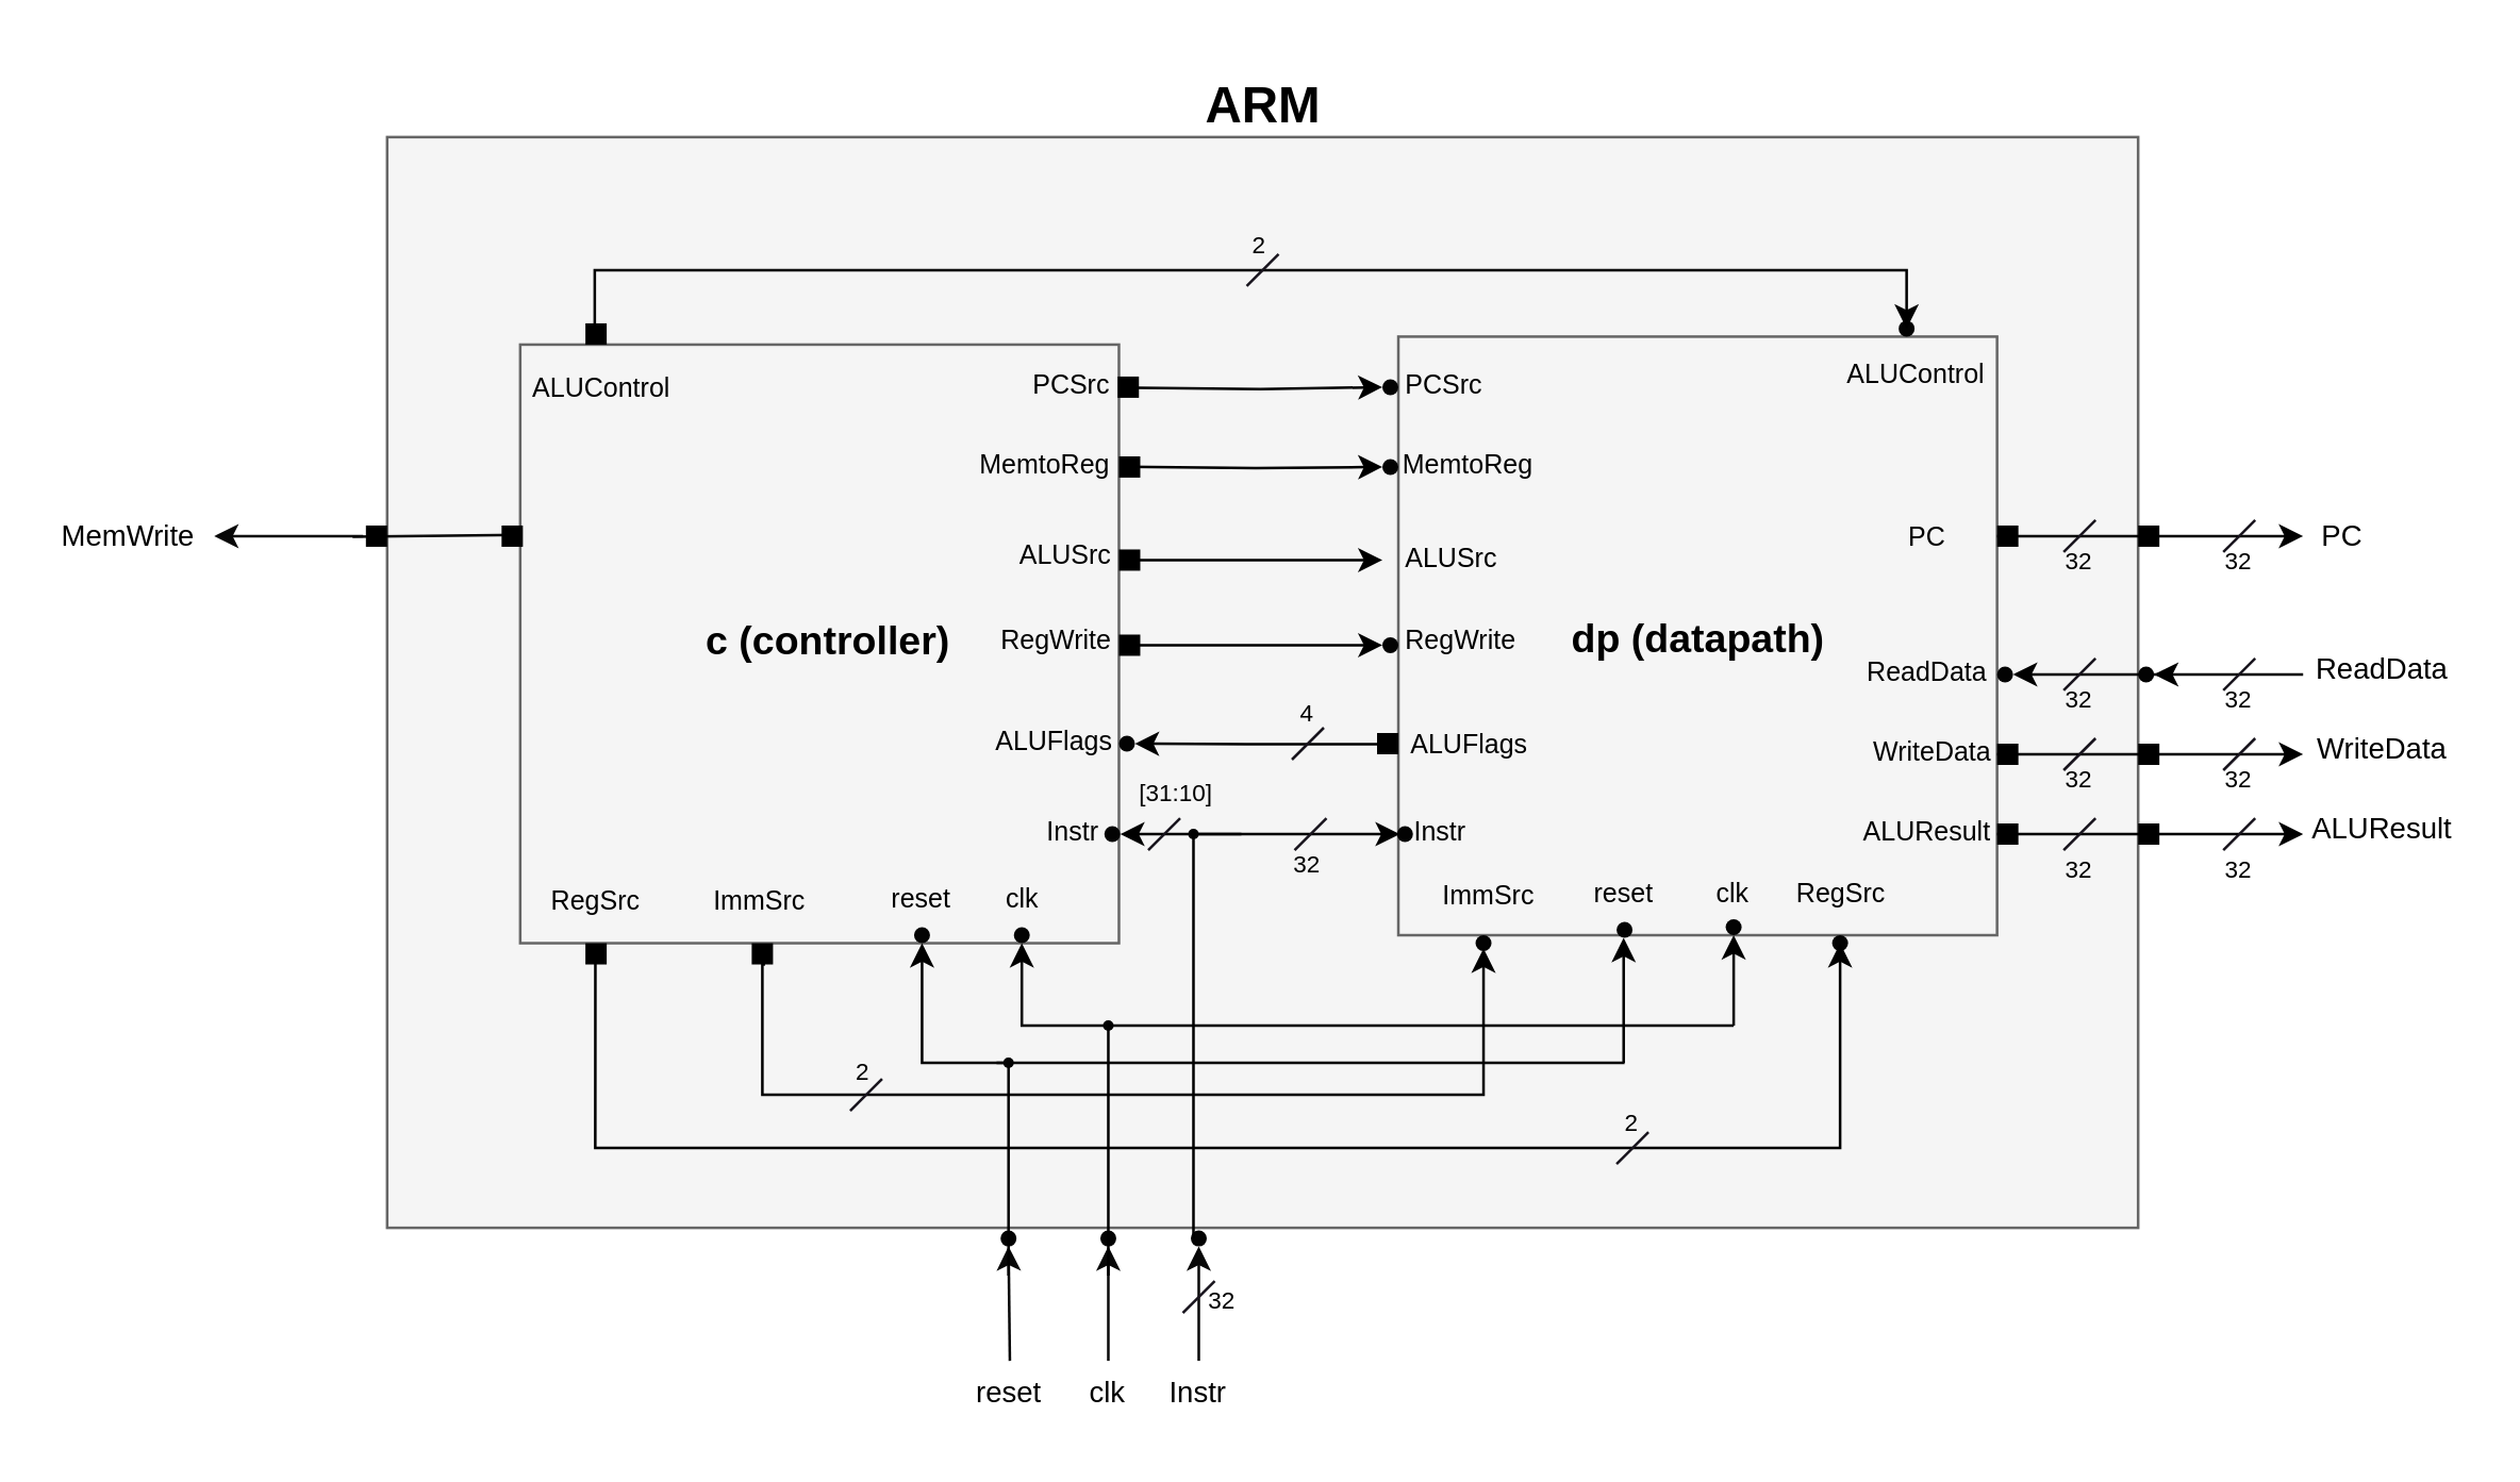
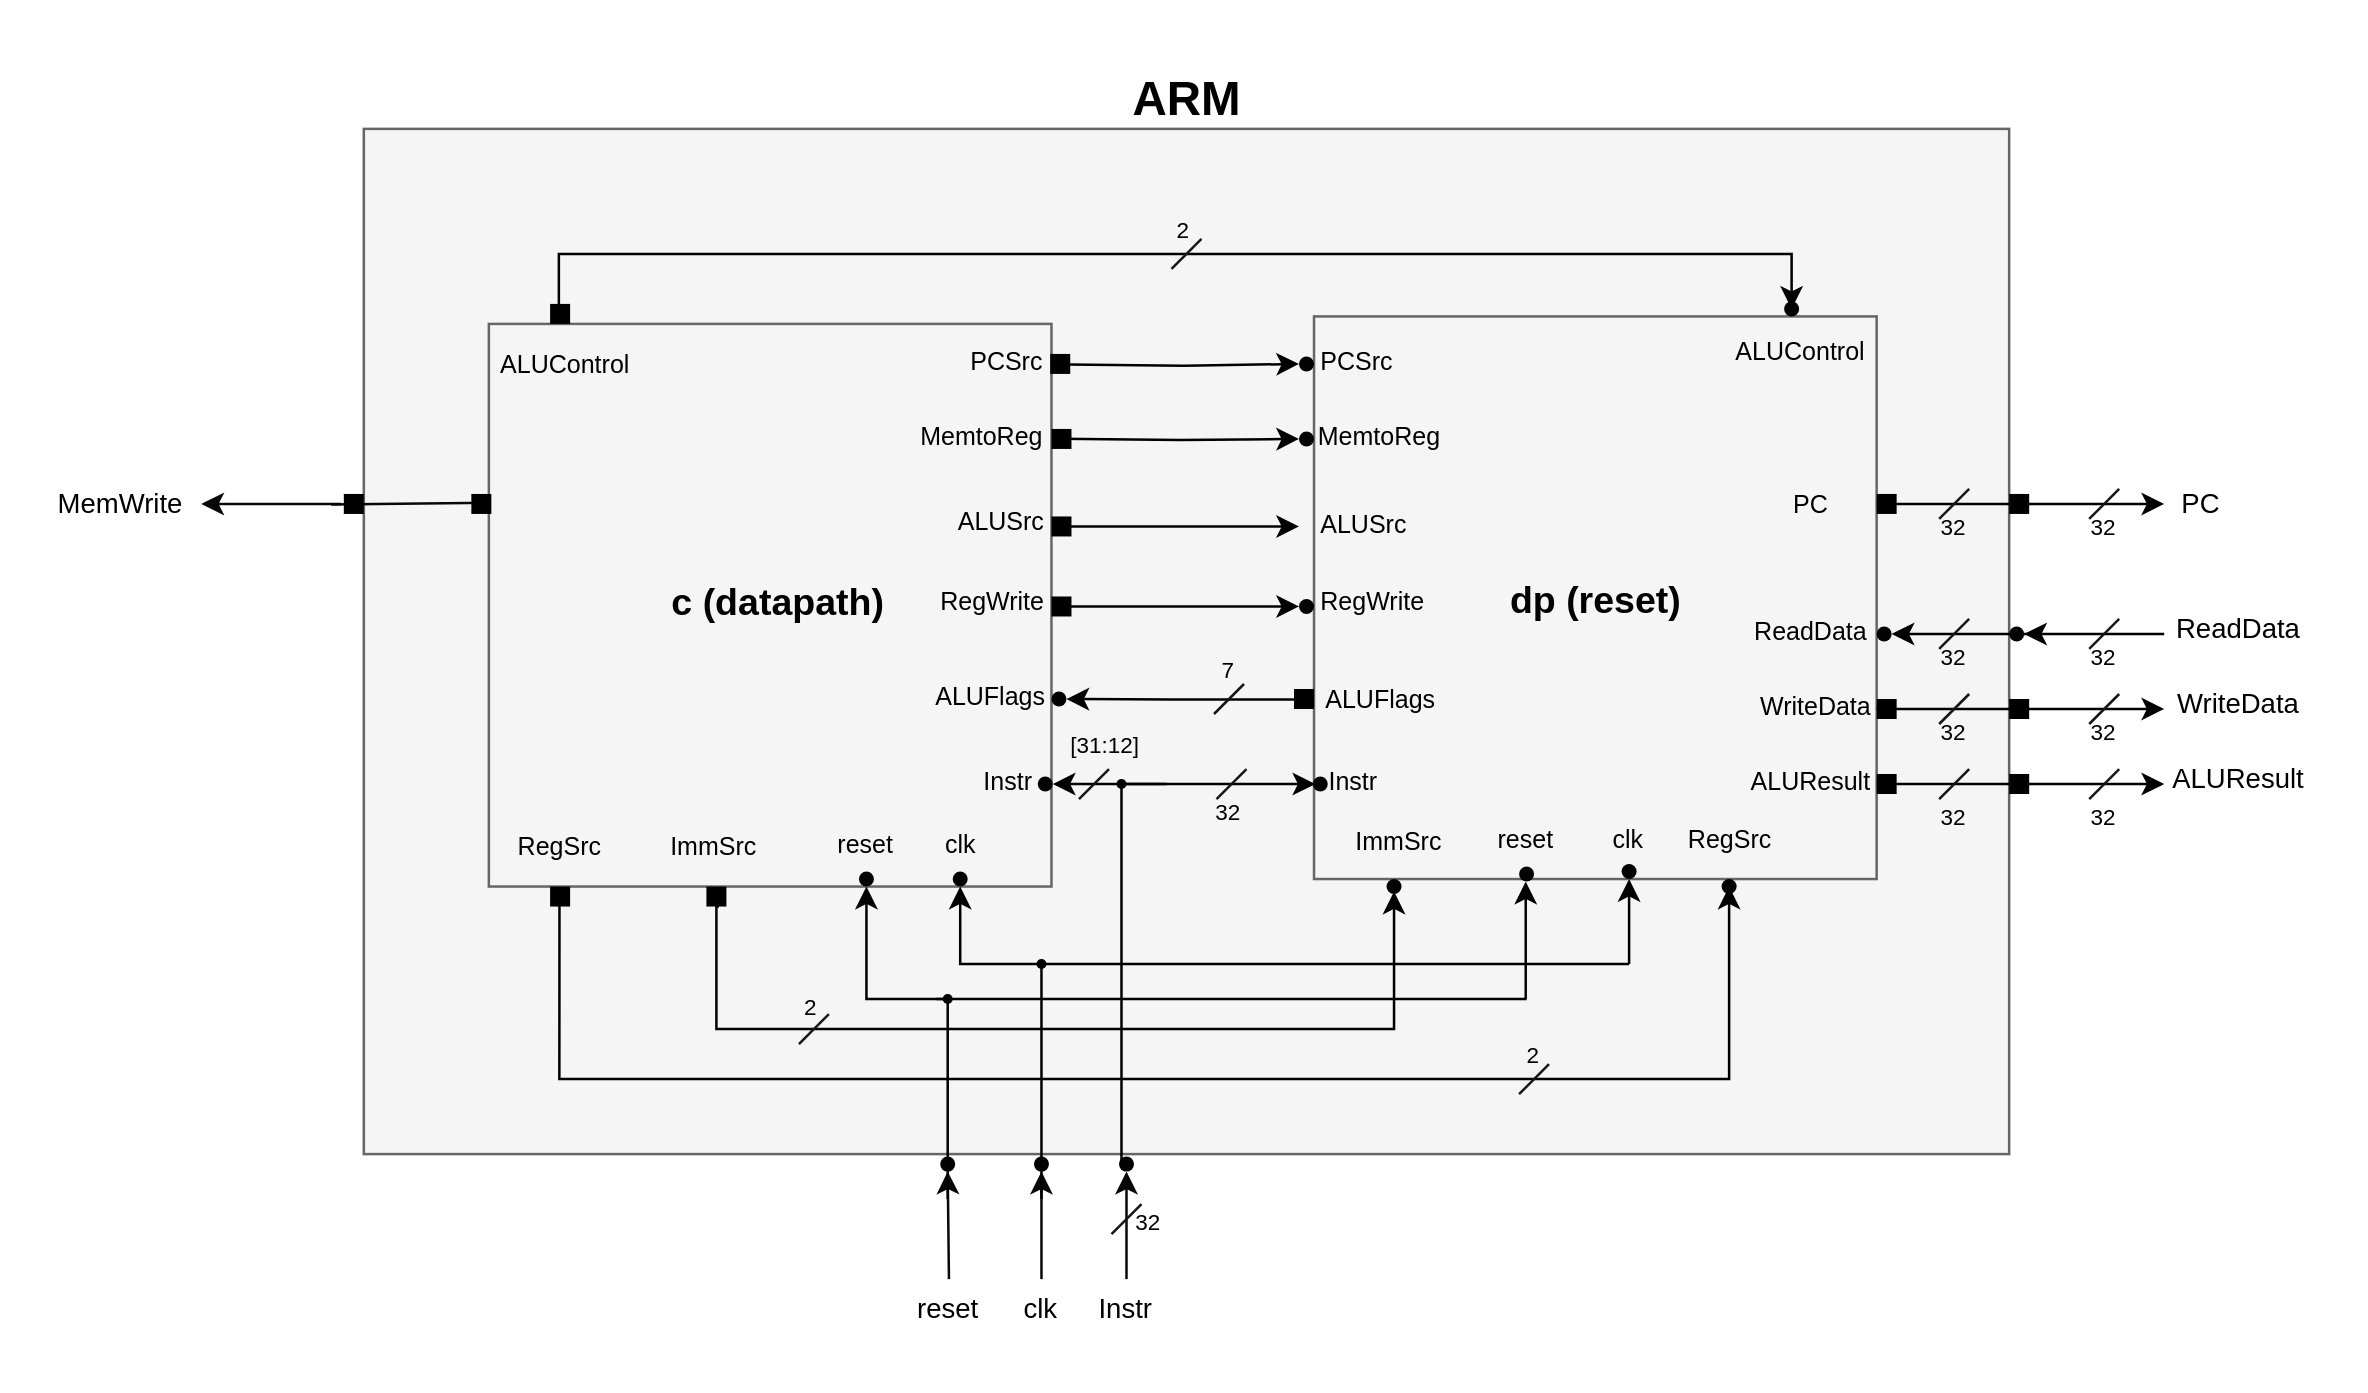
- <mxCell id="7" value="&lt;b&gt;&lt;font color=&quot;#000000&quot; style=&quot;font-size: 15px;&quot;&gt;dp (datapath)&lt;/font&gt;&lt;/b&gt;" style="text;html=1;strokeColor=none;fillColor=none;align=center;verticalAlign=middle;whiteSpace=wrap;rounded=0;" vertex="1" parent="1"><mxGeometry x="554.5" y="217.5" width="166" height="42" as="geometry" /></mxCell>
+ <mxCell id="7" value="&lt;b&gt;&lt;font color=&quot;#000000&quot; style=&quot;font-size: 15px;&quot;&gt;dp (reset)&lt;/font&gt;&lt;/b&gt;" style="text;html=1;strokeColor=none;fillColor=none;align=center;verticalAlign=middle;whiteSpace=wrap;rounded=0;" vertex="1" parent="1"><mxGeometry x="554.5" y="217.5" width="166" height="42" as="geometry" /></mxCell>
- <mxCell id="5" value="&lt;b&gt;&lt;font color=&quot;#000000&quot; style=&quot;font-size: 15px;&quot;&gt;c (controller)&lt;/font&gt;&lt;/b&gt;" style="text;html=1;strokeColor=none;fillColor=none;align=center;verticalAlign=middle;whiteSpace=wrap;rounded=0;" vertex="1" parent="1"><mxGeometry x="227.5" y="219" width="166" height="42" as="geometry" /></mxCell>
+ <mxCell id="5" value="&lt;b&gt;&lt;font color=&quot;#000000&quot; style=&quot;font-size: 15px;&quot;&gt;c (datapath)&lt;/font&gt;&lt;/b&gt;" style="text;html=1;strokeColor=none;fillColor=none;align=center;verticalAlign=middle;whiteSpace=wrap;rounded=0;" vertex="1" parent="1"><mxGeometry x="227.5" y="219" width="166" height="42" as="geometry" /></mxCell>
- <mxCell id="97" value="&lt;font color=&quot;#000000&quot; style=&quot;font-size: 9px;&quot;&gt;4&lt;br&gt;&lt;/font&gt;" style="text;html=1;strokeColor=none;fillColor=none;align=center;verticalAlign=middle;whiteSpace=wrap;rounded=0;" vertex="1" parent="1"><mxGeometry x="485" y="260" width="12" height="14" as="geometry" /></mxCell>
+ <mxCell id="97" value="&lt;font color=&quot;#000000&quot; style=&quot;font-size: 9px;&quot;&gt;7&lt;br&gt;&lt;/font&gt;" style="text;html=1;strokeColor=none;fillColor=none;align=center;verticalAlign=middle;whiteSpace=wrap;rounded=0;" vertex="1" parent="1"><mxGeometry x="485" y="260" width="12" height="14" as="geometry" /></mxCell>
- <mxCell id="80" value="&lt;font style=&quot;font-size: 9px;&quot;&gt;[31:10]&lt;/font&gt;" style="text;whiteSpace=wrap;html=1;" vertex="1" parent="1"><mxGeometry x="426" y="283" width="25" height="20" as="geometry" /></mxCell>
+ <mxCell id="80" value="&lt;font style=&quot;font-size: 9px;&quot;&gt;[31:12]&lt;/font&gt;" style="text;whiteSpace=wrap;html=1;" vertex="1" parent="1"><mxGeometry x="426" y="283" width="25" height="20" as="geometry" /></mxCell>
